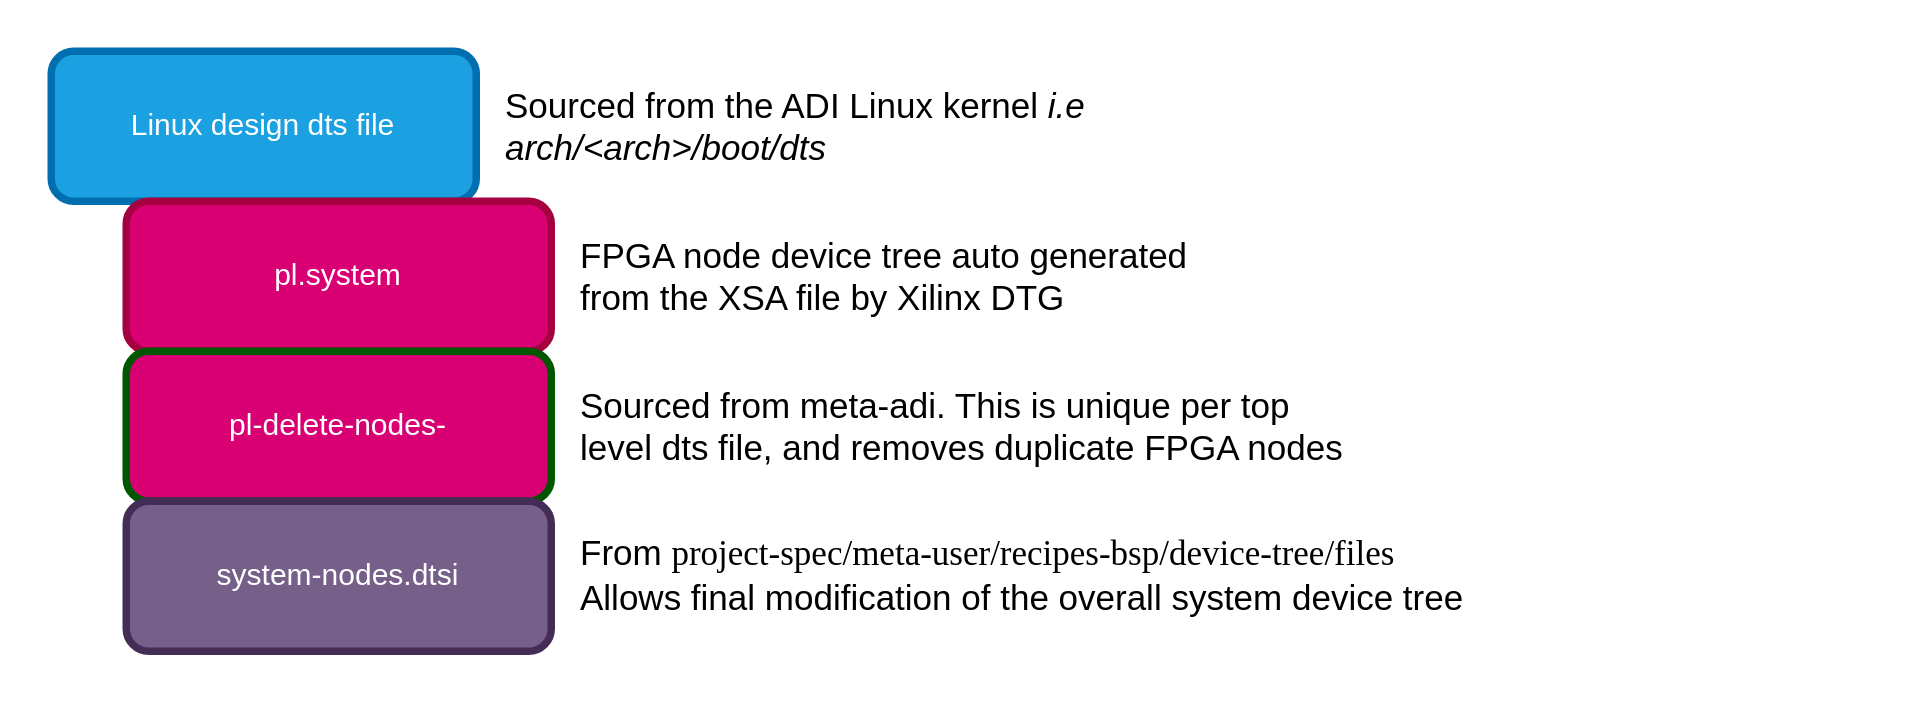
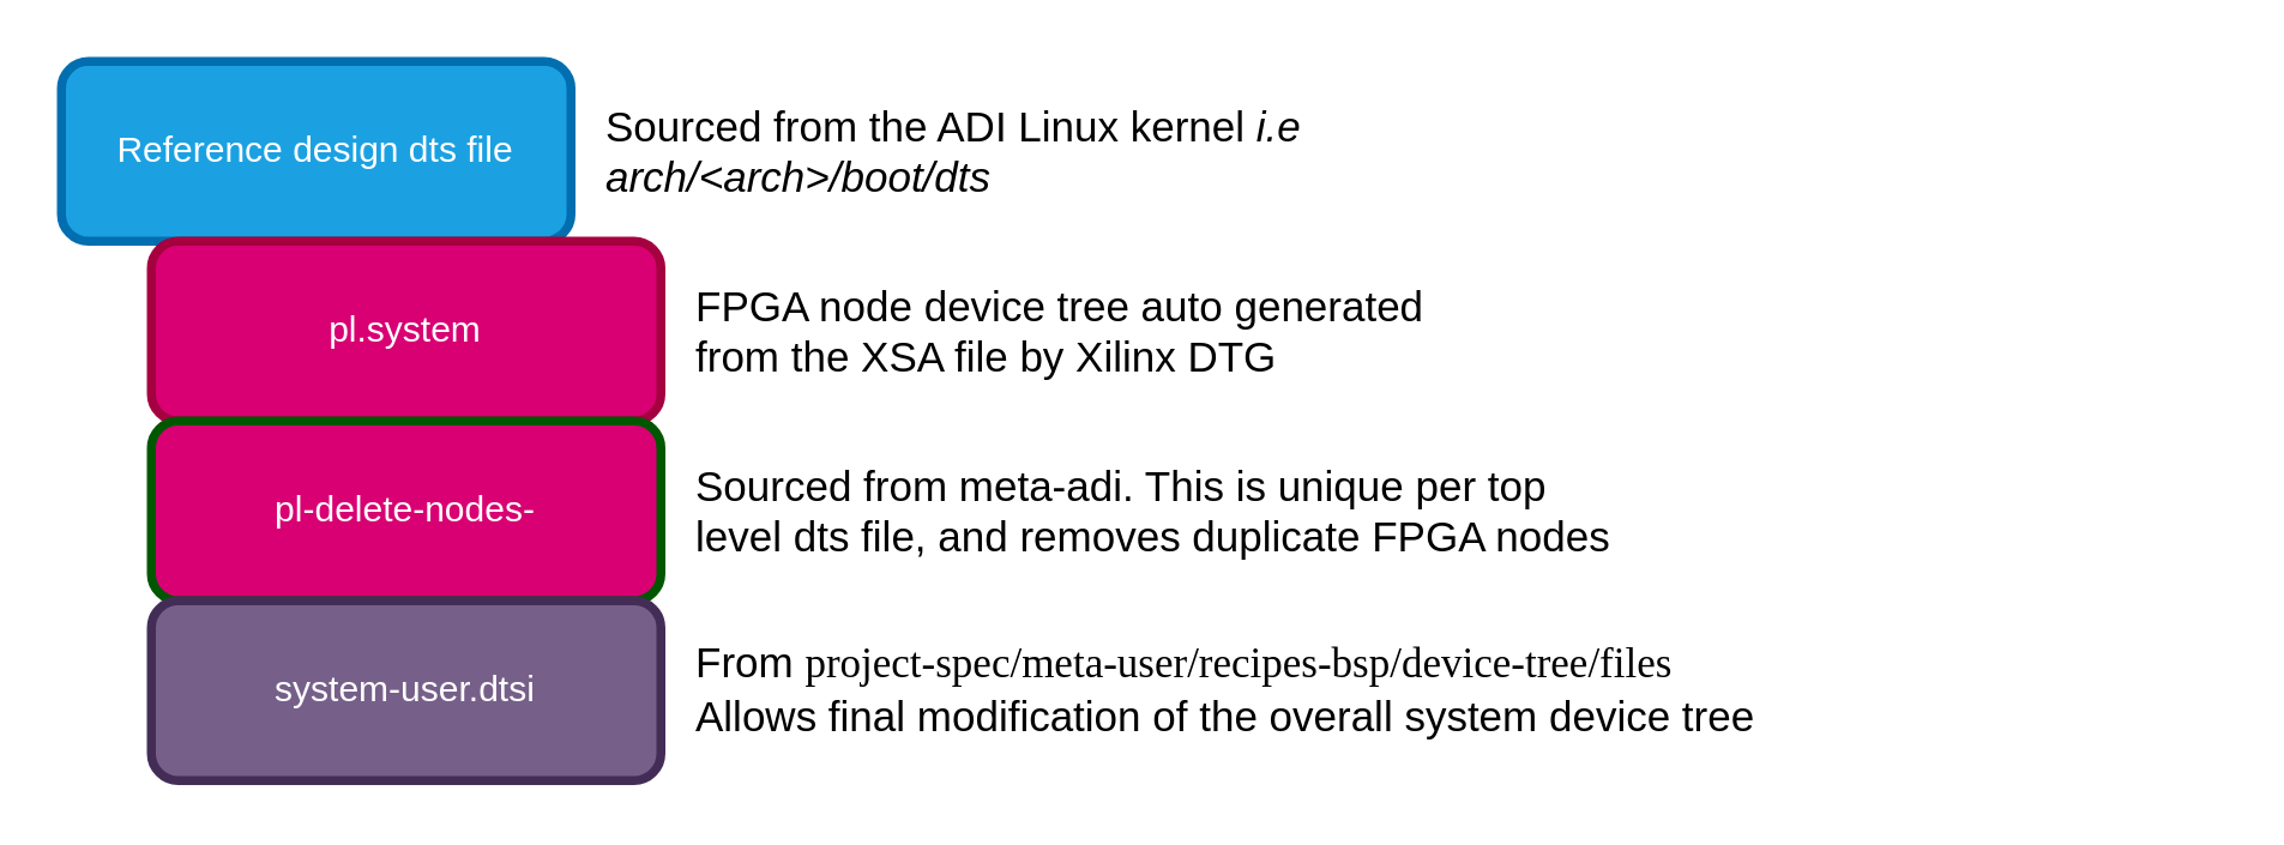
- <mxCell id="2" value="Linux design dts file" style="rounded=1;whiteSpace=wrap;html=1;fillColor=#1ba1e2;fontColor=#ffffff;strokeColor=#006EAF;strokeWidth=3;" vertex="1" parent="1"><mxGeometry x="20" y="20" width="170" height="60" as="geometry" /></mxCell>
+ <mxCell id="2" value="Reference design dts file" style="rounded=1;whiteSpace=wrap;html=1;fillColor=#1ba1e2;fontColor=#ffffff;strokeColor=#006EAF;strokeWidth=3;" vertex="1" parent="1"><mxGeometry x="20" y="20" width="170" height="60" as="geometry" /></mxCell>
- <mxCell id="5" value="system-nodes.dtsi" style="rounded=1;whiteSpace=wrap;html=1;fillColor=#76608a;fontColor=#ffffff;strokeColor=#432D57;strokeWidth=3;" vertex="1" parent="1"><mxGeometry x="50" y="200" width="170" height="60" as="geometry" /></mxCell>
+ <mxCell id="5" value="system-user.dtsi" style="rounded=1;whiteSpace=wrap;html=1;fillColor=#76608a;fontColor=#ffffff;strokeColor=#432D57;strokeWidth=3;" vertex="1" parent="1"><mxGeometry x="50" y="200" width="170" height="60" as="geometry" /></mxCell>
